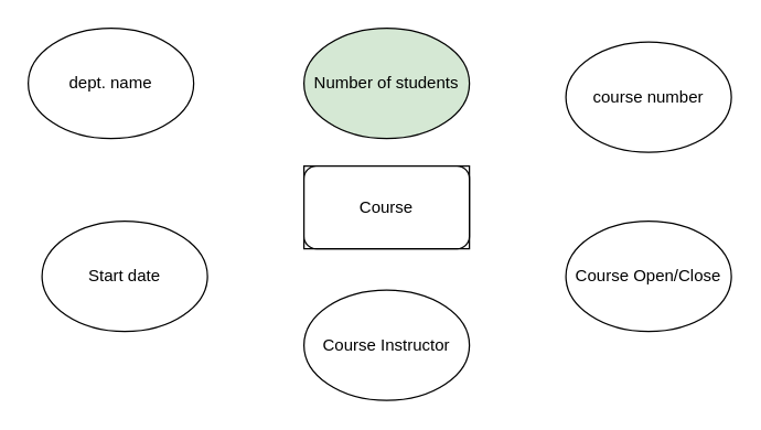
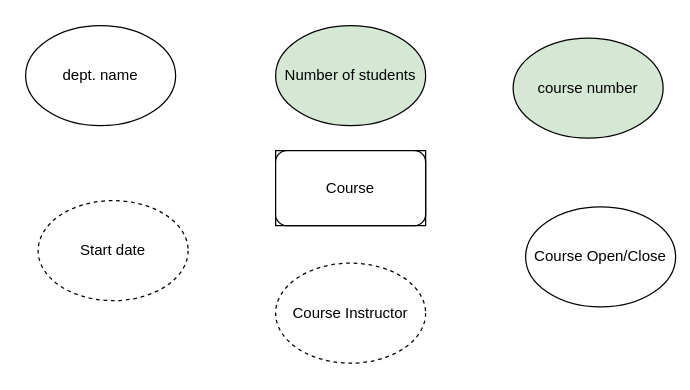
- <mxCell id="5" value="course number" style="ellipse;whiteSpace=wrap;html=1;" vertex="1" parent="1"><mxGeometry x="410" y="30" width="120" height="80" as="geometry" /></mxCell>
+ <mxCell id="5" value="course number" style="ellipse;whiteSpace=wrap;html=1;fillColor=#d5e8d4;" vertex="1" parent="1"><mxGeometry x="410" y="30" width="120" height="80" as="geometry" /></mxCell>
- <mxCell id="6" value="Start date" style="ellipse;whiteSpace=wrap;html=1;" vertex="1" parent="1"><mxGeometry x="30" y="160" width="120" height="80" as="geometry" /></mxCell>
+ <mxCell id="6" value="Start date" style="ellipse;whiteSpace=wrap;html=1;dashed=1;" vertex="1" parent="1"><mxGeometry x="30" y="160" width="120" height="80" as="geometry" /></mxCell>
- <mxCell id="7" value="Course Open/Close" style="ellipse;whiteSpace=wrap;html=1;" vertex="1" parent="1"><mxGeometry x="410" y="160" width="120" height="80" as="geometry" /></mxCell>
+ <mxCell id="7" value="Course Open/Close" style="ellipse;whiteSpace=wrap;html=1;" vertex="1" parent="1"><mxGeometry x="420" y="165" width="120" height="80" as="geometry" /></mxCell>
- <mxCell id="9" value="Course Instructor" style="ellipse;whiteSpace=wrap;html=1;" vertex="1" parent="1"><mxGeometry x="220" y="210" width="120" height="80" as="geometry" /></mxCell>
+ <mxCell id="9" value="Course Instructor" style="ellipse;whiteSpace=wrap;html=1;dashed=1;" vertex="1" parent="1"><mxGeometry x="220" y="210" width="120" height="80" as="geometry" /></mxCell>
